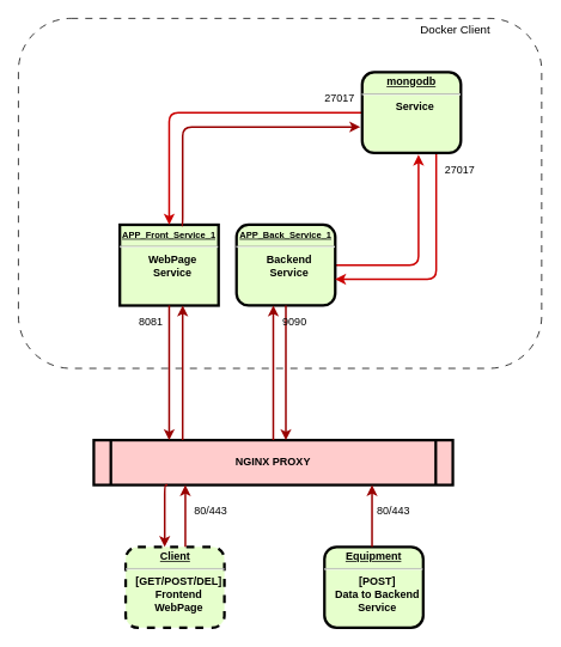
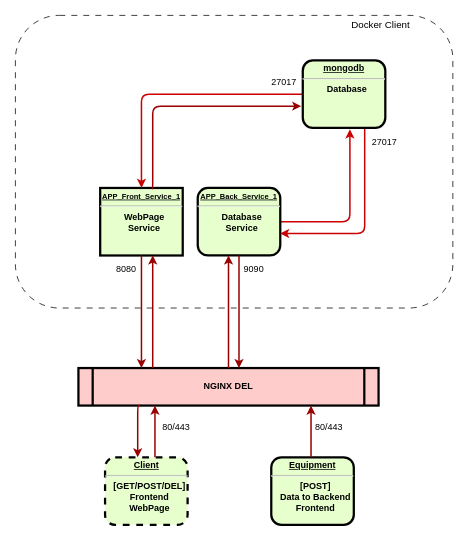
- <mxCell id="9" value="&lt;p style=&quot;margin: 0px; margin-top: 4px; text-align: center; text-decoration: underline;&quot;&gt;&lt;strong&gt;mongodb&lt;/strong&gt;&lt;/p&gt;&lt;hr&gt;&lt;p style=&quot;margin: 0px; margin-left: 8px;&quot;&gt;Service&lt;/p&gt;" style="verticalAlign=middle;align=center;overflow=fill;fontSize=12;fontFamily=Helvetica;html=1;rounded=1;fontStyle=1;strokeWidth=3;fillColor=#E6FFCC" parent="1" vertex="1"><mxGeometry x="403" y="80" width="110" height="90" as="geometry" /></mxCell>
+ <mxCell id="9" value="&lt;p style=&quot;margin: 0px; margin-top: 4px; text-align: center; text-decoration: underline;&quot;&gt;&lt;strong&gt;mongodb&lt;/strong&gt;&lt;/p&gt;&lt;hr&gt;&lt;p style=&quot;margin: 0px; margin-left: 8px;&quot;&gt;Database&lt;/p&gt;" style="verticalAlign=middle;align=center;overflow=fill;fontSize=12;fontFamily=Helvetica;html=1;rounded=1;fontStyle=1;strokeWidth=3;fillColor=#E6FFCC" parent="1" vertex="1"><mxGeometry x="403" y="80" width="110" height="90" as="geometry" /></mxCell>
- <mxCell id="6" value="&lt;p style=&quot;margin: 0px; margin-top: 4px; text-align: center; text-decoration: underline;&quot;&gt;&lt;strong&gt;&lt;font style=&quot;font-size: 10px;&quot;&gt;APP_Back_Service_1&lt;/font&gt;&lt;/strong&gt;&lt;/p&gt;&lt;hr&gt;&lt;p style=&quot;margin: 0px; margin-left: 8px;&quot;&gt;Backend&lt;/p&gt;&lt;p style=&quot;margin: 0px; margin-left: 8px;&quot;&gt;Service&lt;/p&gt;" style="verticalAlign=middle;align=center;overflow=fill;fontSize=12;fontFamily=Helvetica;html=1;rounded=1;fontStyle=1;strokeWidth=3;fillColor=#E6FFCC" parent="1" vertex="1"><mxGeometry x="263" y="250" width="110" height="90" as="geometry" /></mxCell>
+ <mxCell id="6" value="&lt;p style=&quot;margin: 0px; margin-top: 4px; text-align: center; text-decoration: underline;&quot;&gt;&lt;strong&gt;&lt;font style=&quot;font-size: 10px;&quot;&gt;APP_Back_Service_1&lt;/font&gt;&lt;/strong&gt;&lt;/p&gt;&lt;hr&gt;&lt;p style=&quot;margin: 0px; margin-left: 8px;&quot;&gt;Database&lt;/p&gt;&lt;p style=&quot;margin: 0px; margin-left: 8px;&quot;&gt;Service&lt;/p&gt;" style="verticalAlign=middle;align=center;overflow=fill;fontSize=12;fontFamily=Helvetica;html=1;rounded=1;fontStyle=1;strokeWidth=3;fillColor=#E6FFCC" parent="1" vertex="1"><mxGeometry x="263" y="250" width="110" height="90" as="geometry" /></mxCell>
- <mxCell id="12" value="8081" style="text;spacingTop=-5;align=center" parent="1" vertex="1"><mxGeometry x="153" y="350" width="30" height="20" as="geometry" /></mxCell>
+ <mxCell id="12" value="8080" style="text;spacingTop=-5;align=center" parent="1" vertex="1"><mxGeometry x="153" y="350" width="30" height="20" as="geometry" /></mxCell>
- <mxCell id="17" value="9090" style="text;spacingTop=-5;align=center" parent="1" vertex="1"><mxGeometry x="313" y="350" width="30" height="20" as="geometry" /></mxCell>
+ <mxCell id="17" value="9090" style="text;spacingTop=-5;align=center" parent="1" vertex="1"><mxGeometry x="323" y="350" width="30" height="20" as="geometry" /></mxCell>
- <mxCell id="4" value="NGINX PROXY" style="shape=process;whiteSpace=wrap;align=center;verticalAlign=middle;size=0.048;fontStyle=1;strokeWidth=3;fillColor=#FFCCCC" parent="1" vertex="1"><mxGeometry x="104" y="490" width="400" height="50" as="geometry" /></mxCell>
+ <mxCell id="4" value="NGINX DEL" style="shape=process;whiteSpace=wrap;align=center;verticalAlign=middle;size=0.048;fontStyle=1;strokeWidth=3;fillColor=#FFCCCC" parent="1" vertex="1"><mxGeometry x="104" y="490" width="400" height="50" as="geometry" /></mxCell>
- <mxCell id="10" value="&lt;p style=&quot;margin: 0px; margin-top: 4px; text-align: center; text-decoration: underline;&quot;&gt;&lt;strong&gt;Equipment&lt;/strong&gt;&lt;/p&gt;&lt;hr&gt;&lt;p style=&quot;margin: 0px; margin-left: 8px;&quot;&gt;[POST]&lt;/p&gt;&lt;p style=&quot;margin: 0px; margin-left: 8px;&quot;&gt;Data to Backend&lt;/p&gt;&lt;p style=&quot;margin: 0px; margin-left: 8px;&quot;&gt;Service&lt;/p&gt;" style="verticalAlign=middle;align=center;overflow=fill;fontSize=12;fontFamily=Helvetica;html=1;rounded=1;fontStyle=1;strokeWidth=3;fillColor=#E6FFCC" parent="1" vertex="1"><mxGeometry x="361" y="609" width="110" height="90" as="geometry" /></mxCell>
+ <mxCell id="10" value="&lt;p style=&quot;margin: 0px; margin-top: 4px; text-align: center; text-decoration: underline;&quot;&gt;&lt;strong&gt;Equipment&lt;/strong&gt;&lt;/p&gt;&lt;hr&gt;&lt;p style=&quot;margin: 0px; margin-left: 8px;&quot;&gt;[POST]&lt;/p&gt;&lt;p style=&quot;margin: 0px; margin-left: 8px;&quot;&gt;Data to Backend&lt;/p&gt;&lt;p style=&quot;margin: 0px; margin-left: 8px;&quot;&gt;Frontend&lt;/p&gt;" style="verticalAlign=middle;align=center;overflow=fill;fontSize=12;fontFamily=Helvetica;html=1;rounded=1;fontStyle=1;strokeWidth=3;fillColor=#E6FFCC" parent="1" vertex="1"><mxGeometry x="361" y="609" width="110" height="90" as="geometry" /></mxCell>
